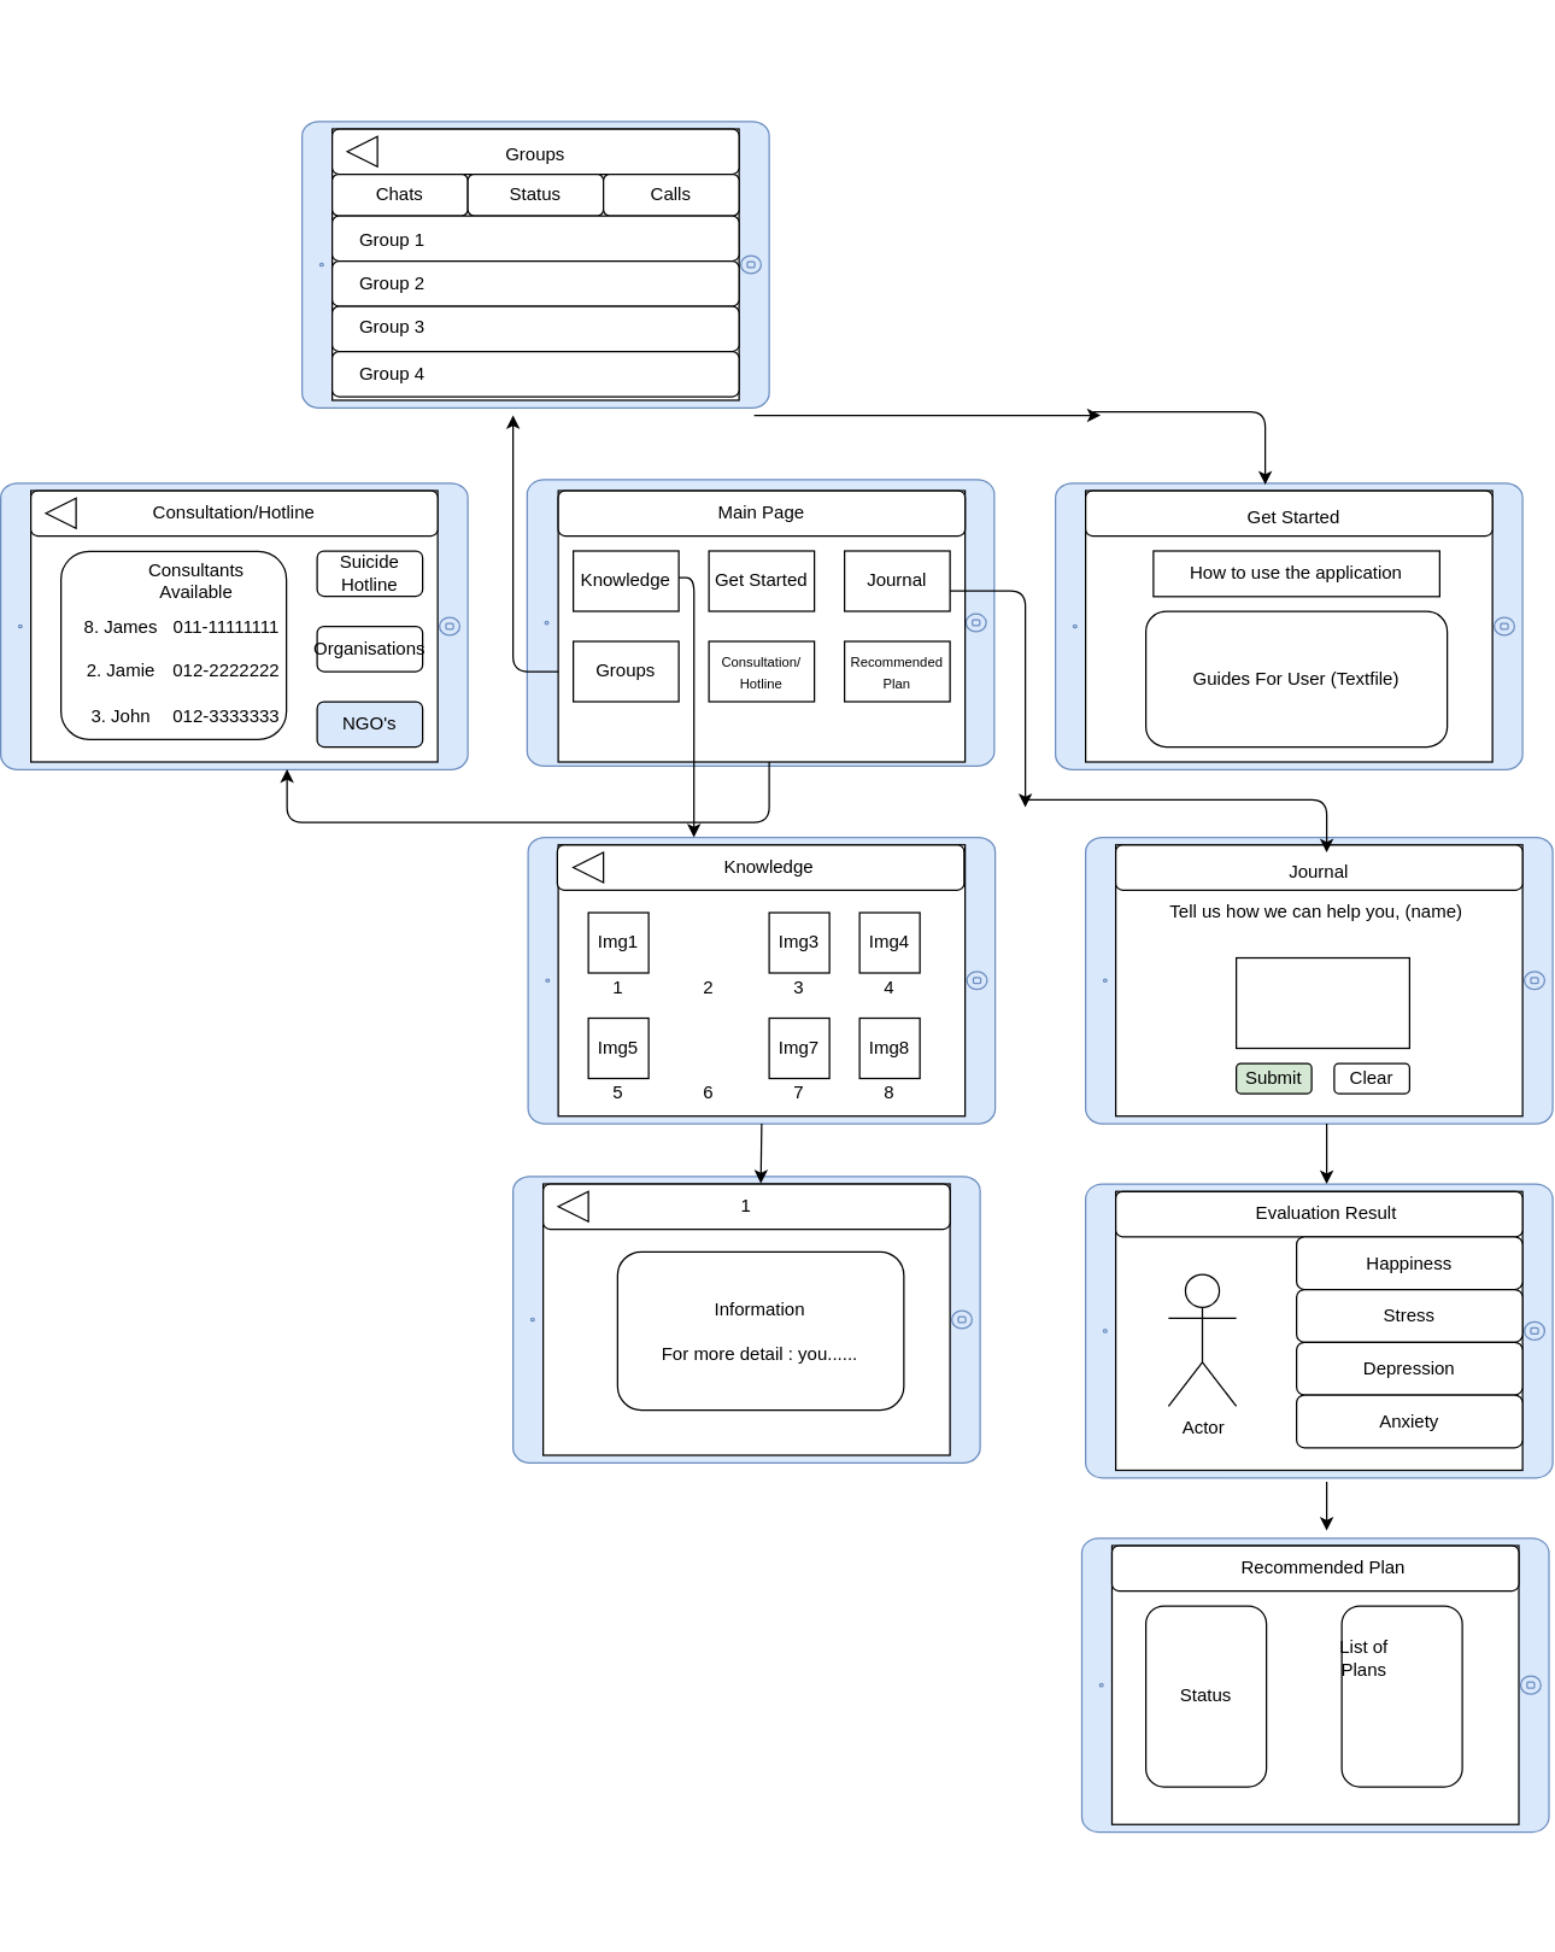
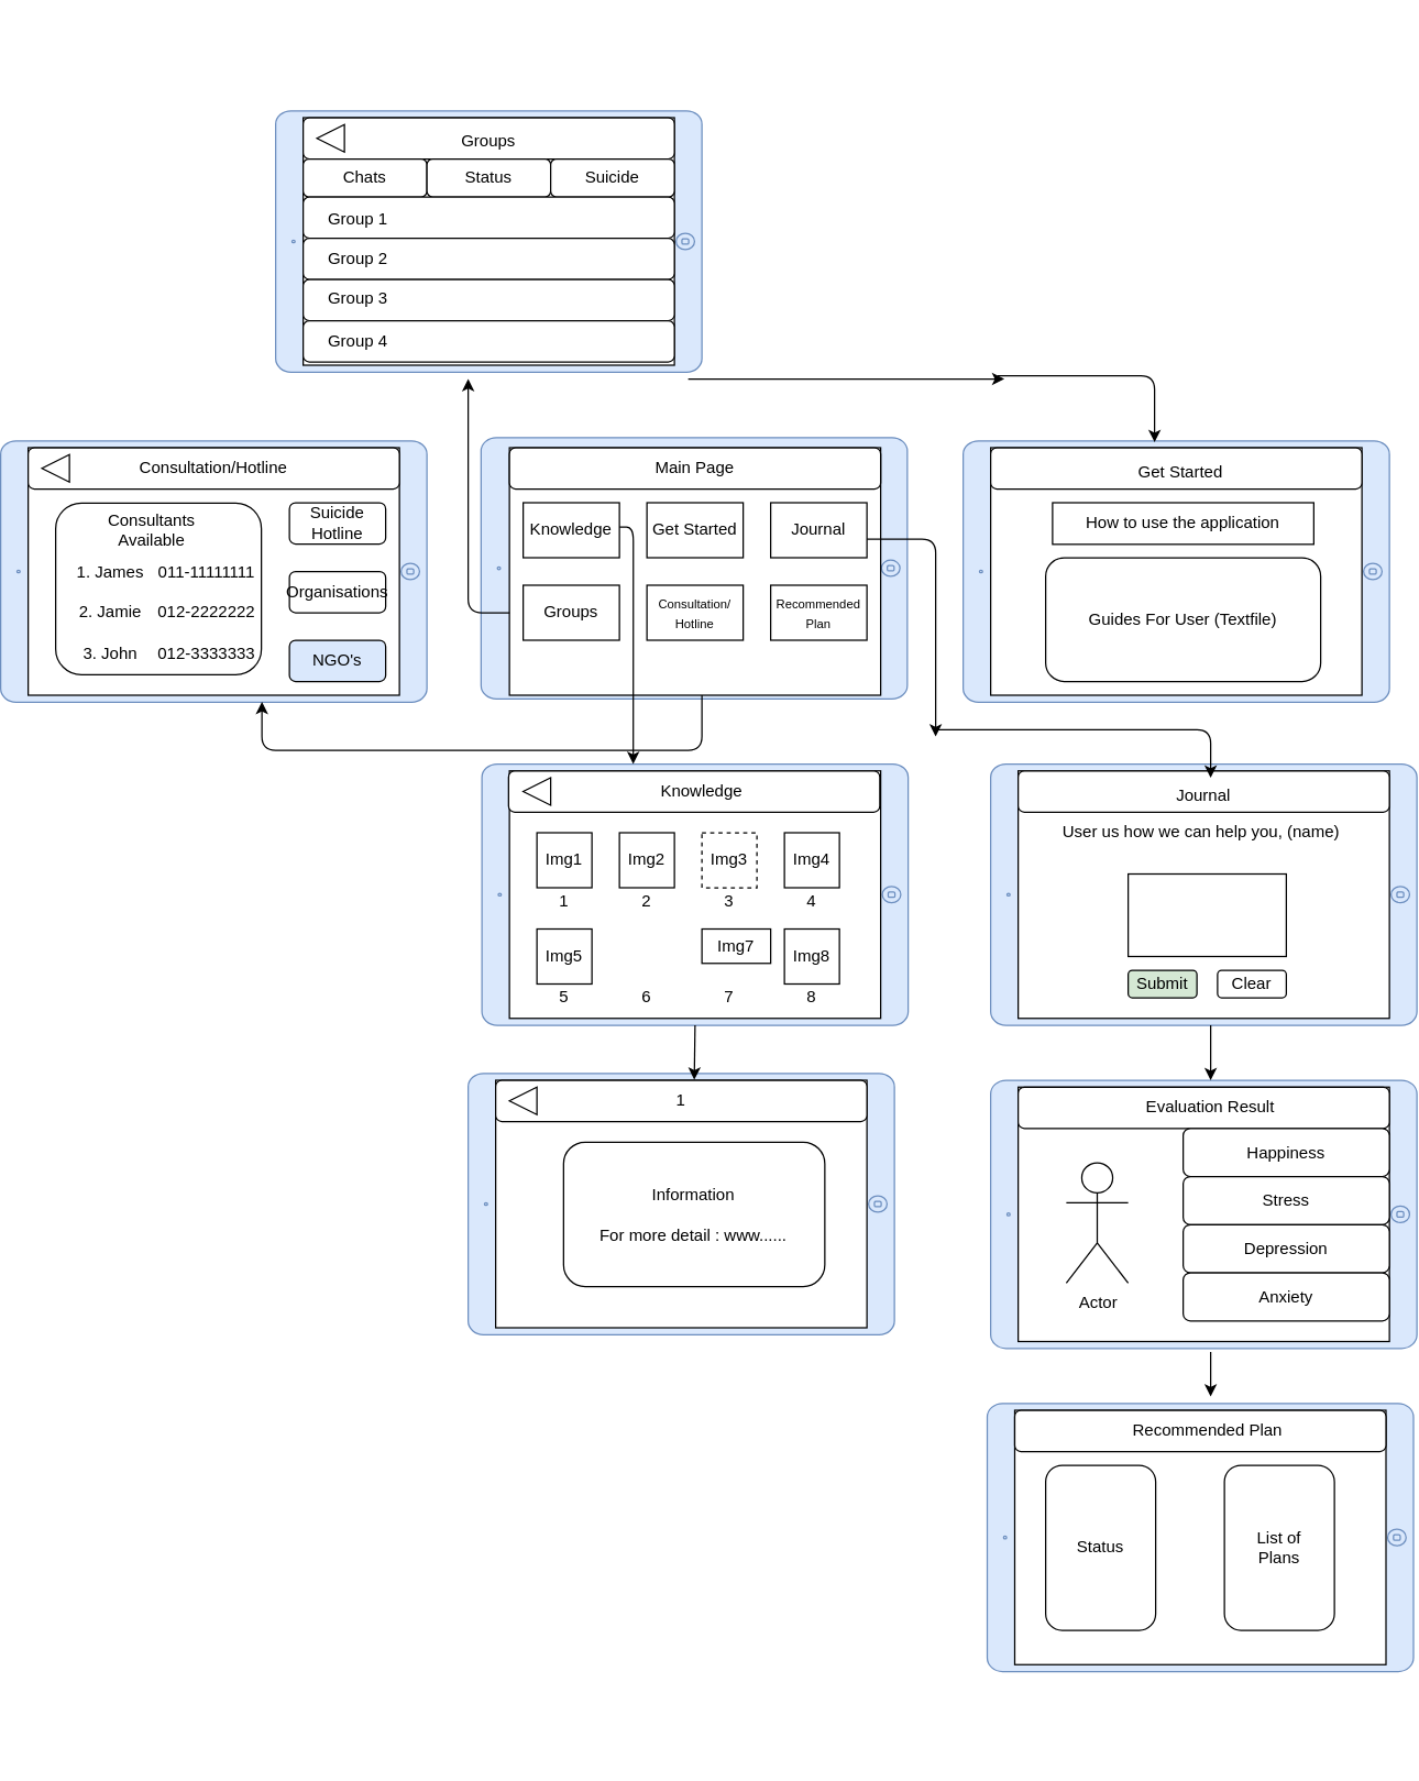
- <mxCell id="29" value="Calls" style="rounded=1;whiteSpace=wrap;html=1;" vertex="1" parent="1"><mxGeometry x="400" y="115" width="90" height="27.63" as="geometry" /></mxCell>
+ <mxCell id="29" value="Suicide" style="rounded=1;whiteSpace=wrap;html=1;" vertex="1" parent="1"><mxGeometry x="400" y="115" width="90" height="27.63" as="geometry" /></mxCell>
- <mxCell id="92" value="Consultants Available" style="text;html=1;strokeColor=none;fillColor=none;align=center;verticalAlign=middle;whiteSpace=wrap;rounded=0;" vertex="1" parent="1"><mxGeometry x="99.8" y="375.26" width="60.13" height="20" as="geometry" /></mxCell>
+ <mxCell id="92" value="Consultants Available" style="text;html=1;strokeColor=none;fillColor=none;align=center;verticalAlign=middle;whiteSpace=wrap;rounded=0;" vertex="1" parent="1"><mxGeometry x="79.8" y="375.26" width="60.13" height="20" as="geometry" /></mxCell>
- <mxCell id="93" value="8. James" style="text;html=1;strokeColor=none;fillColor=none;align=center;verticalAlign=middle;whiteSpace=wrap;rounded=0;" vertex="1" parent="1"><mxGeometry x="49.87" y="406.26" width="60.2" height="20" as="geometry" /></mxCell>
+ <mxCell id="93" value="1. James" style="text;html=1;strokeColor=none;fillColor=none;align=center;verticalAlign=middle;whiteSpace=wrap;rounded=0;" vertex="1" parent="1"><mxGeometry x="49.87" y="406.26" width="60.2" height="20" as="geometry" /></mxCell>
- <mxCell id="54" value="Tell us how we can help you, (name)&amp;nbsp;" style="text;html=1;strokeColor=none;fillColor=none;align=center;verticalAlign=middle;whiteSpace=wrap;rounded=0;" vertex="1" parent="1"><mxGeometry x="750" y="595" width="250" height="20" as="geometry" /></mxCell>
+ <mxCell id="54" value="User us how we can help you, (name)&amp;nbsp;" style="text;html=1;strokeColor=none;fillColor=none;align=center;verticalAlign=middle;whiteSpace=wrap;rounded=0;" vertex="1" parent="1"><mxGeometry x="750" y="595" width="250" height="20" as="geometry" /></mxCell>
+ <mxCell id="39" value="Img2" style="whiteSpace=wrap;html=1;aspect=fixed;" vertex="1" parent="1"><mxGeometry x="450" y="605" width="40" height="40" as="geometry" /></mxCell>
- <mxCell id="40" value="Img3" style="whiteSpace=wrap;html=1;aspect=fixed;" vertex="1" parent="1"><mxGeometry x="510" y="605" width="40" height="40" as="geometry" /></mxCell>
+ <mxCell id="40" value="Img3" style="whiteSpace=wrap;html=1;aspect=fixed;dashed=1;" vertex="1" parent="1"><mxGeometry x="510" y="605" width="40" height="40" as="geometry" /></mxCell>
- <mxCell id="43" value="Img7" style="whiteSpace=wrap;html=1;aspect=fixed;" vertex="1" parent="1"><mxGeometry x="510" y="675" width="40" height="40" as="geometry" /></mxCell>
+ <mxCell id="43" value="Img7" style="whiteSpace=wrap;html=1;aspect=fixed;" vertex="1" parent="1"><mxGeometry x="510" y="675" width="50" height="25" as="geometry" /></mxCell>
- <mxCell id="80" value="Information&lt;br&gt;&lt;br&gt;For more detail : you......" style="rounded=1;whiteSpace=wrap;html=1;" vertex="1" parent="1"><mxGeometry x="409.38" y="830" width="190" height="105" as="geometry" /></mxCell>
+ <mxCell id="80" value="Information&lt;br&gt;&lt;br&gt;For more detail : www......" style="rounded=1;whiteSpace=wrap;html=1;" vertex="1" parent="1"><mxGeometry x="409.38" y="830" width="190" height="105" as="geometry" /></mxCell>
- <mxCell id="74" value="List of Plans" style="text;html=1;strokeColor=none;fillColor=none;align=center;verticalAlign=middle;whiteSpace=wrap;rounded=0;" vertex="1" parent="1"><mxGeometry x="885" y="1090" width="40" height="20" as="geometry" /></mxCell>
+ <mxCell id="74" value="List of Plans" style="text;html=1;strokeColor=none;fillColor=none;align=center;verticalAlign=middle;whiteSpace=wrap;rounded=0;" vertex="1" parent="1"><mxGeometry x="910" y="1115" width="40" height="20" as="geometry" /></mxCell>
